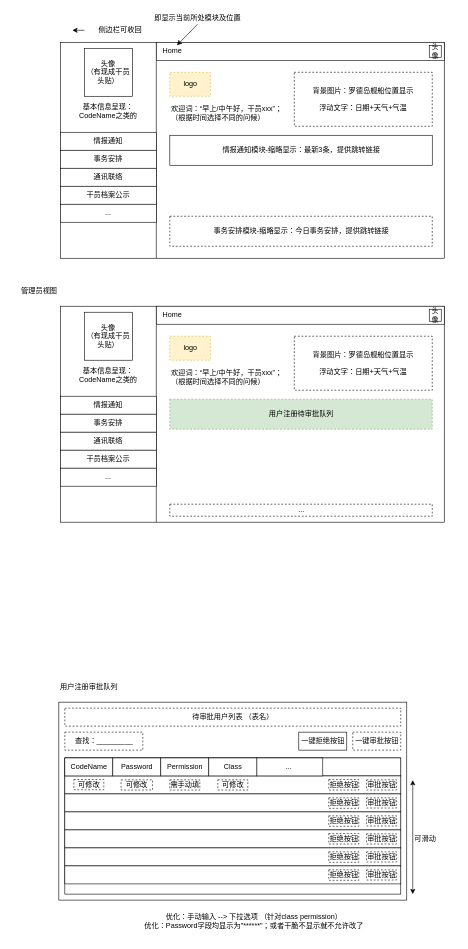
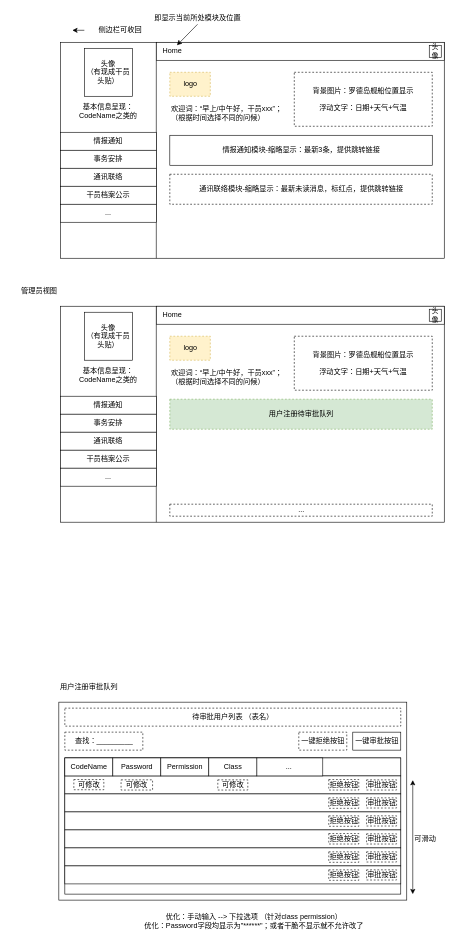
+ <mxCell id="15" value="通讯联络模块-缩略显示：最新未读消息，标红点，提供跳转链接" style="rounded=0;whiteSpace=wrap;html=1;dashed=1;" parent="1" vertex="1"><mxGeometry x="282.5" y="290" width="437.5" height="50" as="geometry" /></mxCell>
- <mxCell id="11" value="事务安排模块-缩略显示：今日事务安排，提供跳转链接" style="rounded=0;whiteSpace=wrap;html=1;dashed=1;" parent="1" vertex="1"><mxGeometry x="282.5" y="360" width="437.5" height="50" as="geometry" /></mxCell>
- <mxCell id="56" value="一键拒绝按钮" style="rounded=0;whiteSpace=wrap;html=1;dashed=0;" parent="1" vertex="1"><mxGeometry x="497.5" y="1220" width="80" height="30" as="geometry" /></mxCell>
+ <mxCell id="56" value="一键拒绝按钮" style="rounded=0;whiteSpace=wrap;html=1;dashed=1;" parent="1" vertex="1"><mxGeometry x="497.5" y="1220" width="80" height="30" as="geometry" /></mxCell>
- <mxCell id="37" value="一键审批按钮" style="rounded=0;whiteSpace=wrap;html=1;dashed=1;" parent="1" vertex="1"><mxGeometry x="587.5" y="1220" width="80" height="30" as="geometry" /></mxCell>
+ <mxCell id="37" value="一键审批按钮" style="rounded=0;whiteSpace=wrap;html=1;dashed=0;" parent="1" vertex="1"><mxGeometry x="587.5" y="1220" width="80" height="30" as="geometry" /></mxCell>
- <mxCell id="45" value="需手动填" style="rounded=0;whiteSpace=wrap;html=1;dashed=1;" parent="1" vertex="1"><mxGeometry x="282.5" y="1299.5" width="50" height="17" as="geometry" /></mxCell>
